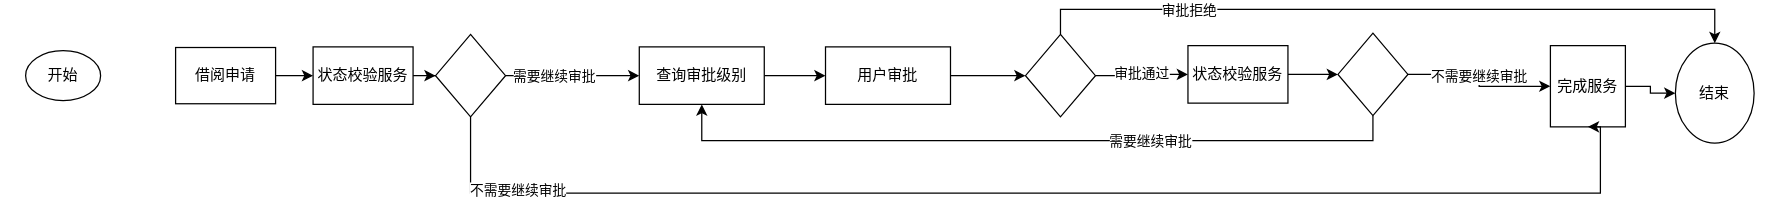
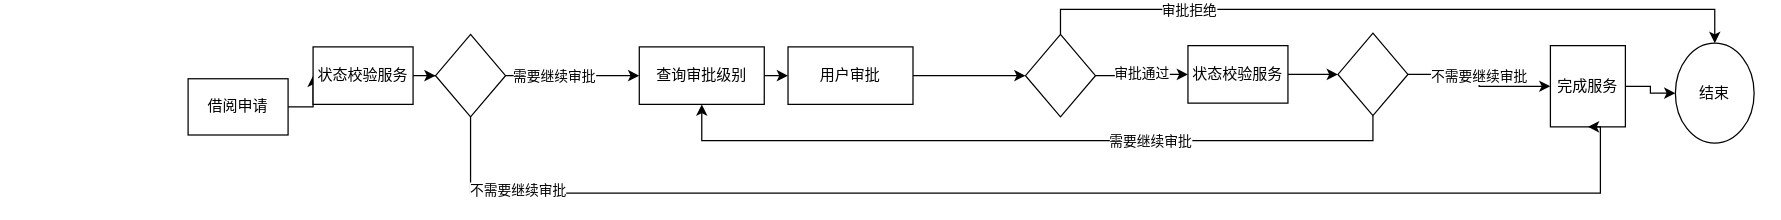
- <mxCell id="2" value="开始" style="ellipse;whiteSpace=wrap;html=1;" parent="1" vertex="1"><mxGeometry x="20" y="34" width="60" height="40" as="geometry" /></mxCell>
- <mxCell id="4" value="借阅申请" style="rounded=0;whiteSpace=wrap;html=1;" parent="1" vertex="1"><mxGeometry x="140" y="31.5" width="80" height="45" as="geometry" /></mxCell>
+ <mxCell id="4" value="借阅申请" style="rounded=0;whiteSpace=wrap;html=1;" parent="1" vertex="1"><mxGeometry x="150" y="56.5" width="80" height="45" as="geometry" /></mxCell>
- <mxCell id="16" value="用户审批" style="rounded=0;whiteSpace=wrap;html=1;" parent="1" vertex="1"><mxGeometry x="660" y="31" width="100" height="46" as="geometry" /></mxCell>
+ <mxCell id="16" value="用户审批" style="rounded=0;whiteSpace=wrap;html=1;" parent="1" vertex="1"><mxGeometry x="630" y="31" width="100" height="46" as="geometry" /></mxCell>
